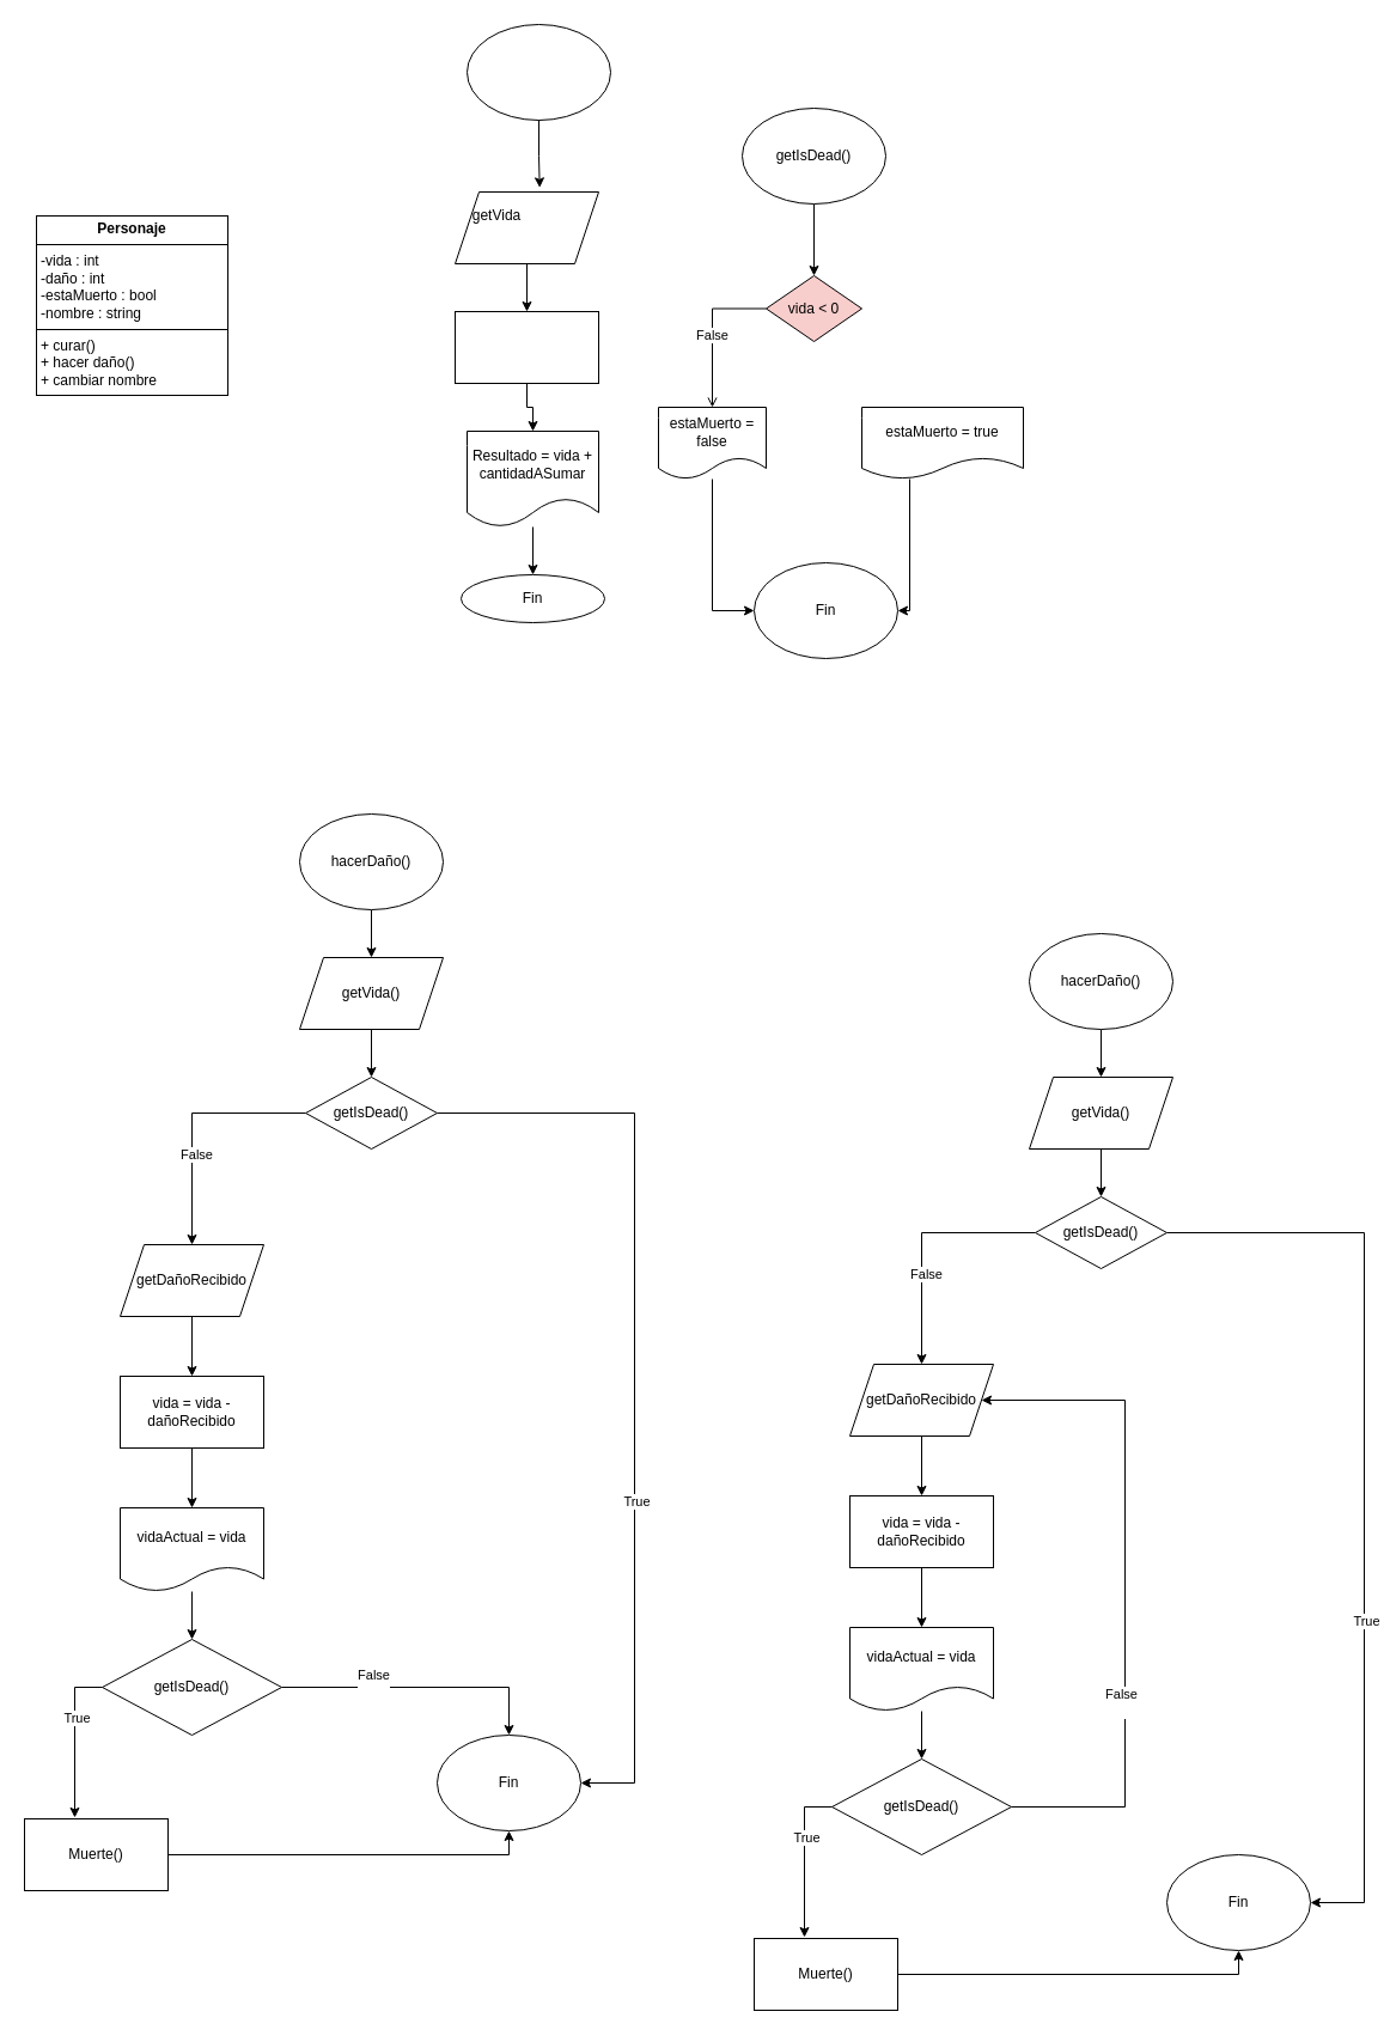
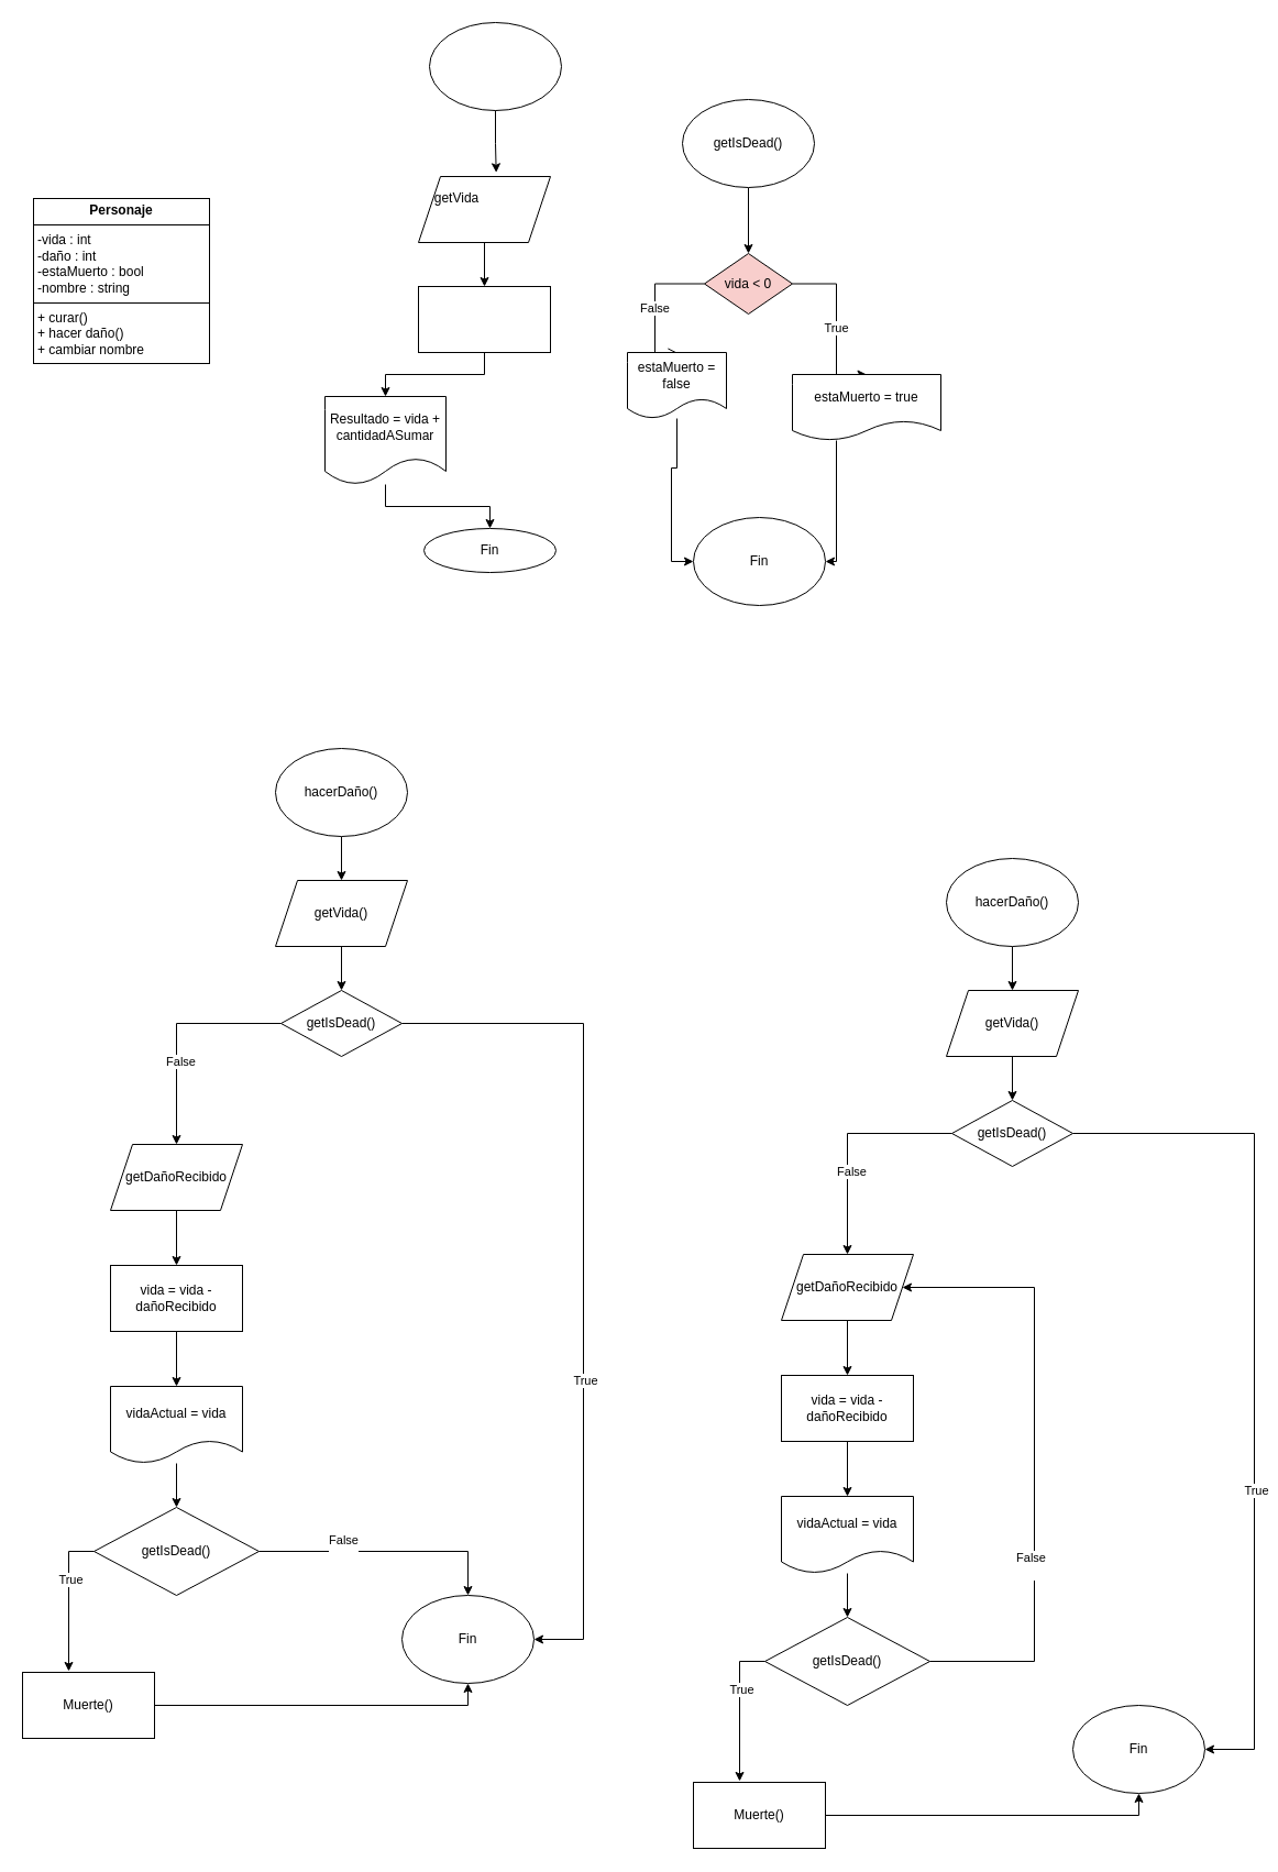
+ <mxCell id="15" style="edgeStyle=orthogonalEdgeStyle;rounded=0;orthogonalLoop=1;jettySize=auto;html=1;entryX=0.5;entryY=0;entryDx=0;entryDy=0;" parent="1" source="17" target="21" edge="1"><mxGeometry relative="1" as="geometry"><Array as="points"><mxPoint x="760" y="257" /></Array></mxGeometry></mxCell>
+ <mxCell id="16" value="True" style="edgeLabel;html=1;align=center;verticalAlign=middle;resizable=0;points=[];" parent="15" connectable="0" vertex="1"><mxGeometry x="0.068" y="-1" relative="1" as="geometry"><mxPoint as="offset" /></mxGeometry></mxCell>
- <mxCell id="19" value="estaMuerto = false" style="shape=document;whiteSpace=wrap;html=1;boundedLbl=1;" parent="1" vertex="1"><mxGeometry x="550" y="340" width="90" height="60" as="geometry" /></mxCell>
+ <mxCell id="19" value="estaMuerto = false" style="shape=document;whiteSpace=wrap;html=1;boundedLbl=1;" parent="1" vertex="1"><mxGeometry x="570" y="320" width="90" height="60" as="geometry" /></mxCell>
- <mxCell id="10" value="Resultado = vida + cantidadASumar" style="shape=document;whiteSpace=wrap;html=1;boundedLbl=1;" parent="1" vertex="1"><mxGeometry x="390" y="360" width="110" height="80" as="geometry" /></mxCell>
+ <mxCell id="10" value="Resultado = vida + cantidadASumar" style="shape=document;whiteSpace=wrap;html=1;boundedLbl=1;" parent="1" vertex="1"><mxGeometry x="295" y="360" width="110" height="80" as="geometry" /></mxCell>
